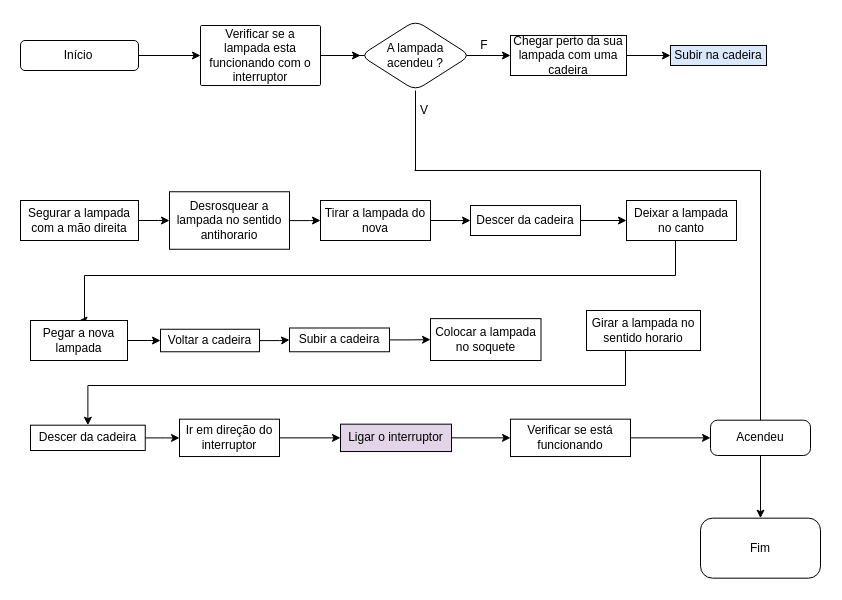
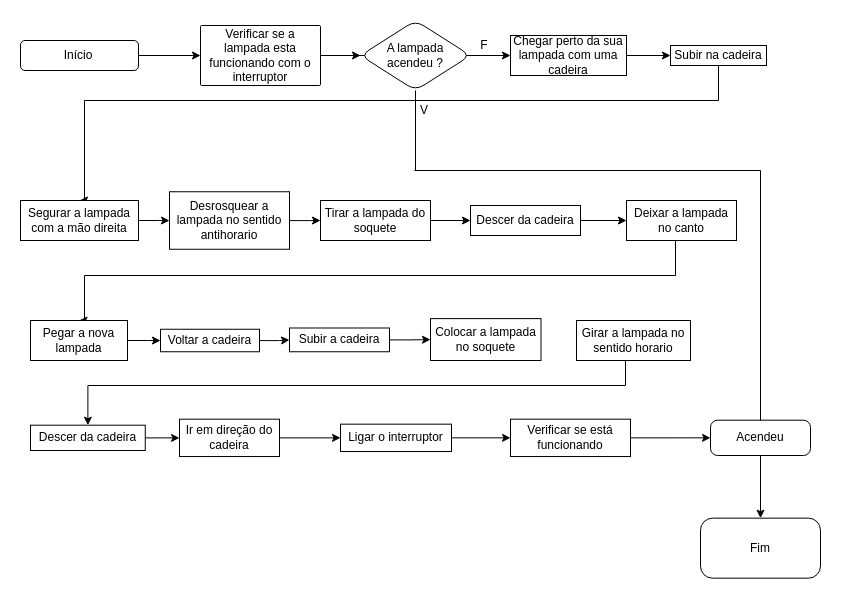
- <mxCell id="11" value="Subir na cadeira" style="whiteSpace=wrap;html=1;rounded=1;arcSize=0;fillColor=#dae8fc;" vertex="1" parent="1"><mxGeometry x="670" y="45" width="96" height="20" as="geometry" /></mxCell>
+ <mxCell id="11" value="Subir na cadeira" style="whiteSpace=wrap;html=1;rounded=1;arcSize=0;" vertex="1" parent="1"><mxGeometry x="670" y="45" width="96" height="20" as="geometry" /></mxCell>
+ <mxCell id="10" value="" style="edgeStyle=orthogonalEdgeStyle;rounded=0;orthogonalLoop=1;jettySize=auto;html=1;entryX=0.5;entryY=0;entryDx=0;entryDy=0;" edge="1" parent="1" source="11" target="13"><mxGeometry relative="1" as="geometry"><mxPoint x="80" y="100" as="targetPoint" /><Array as="points"><mxPoint x="718" y="100" /><mxPoint x="84" y="100" /></Array></mxGeometry></mxCell>
- <mxCell id="19" value="Tirar a lampada do nova" style="whiteSpace=wrap;html=1;rounded=1;arcSize=0;" vertex="1" parent="1"><mxGeometry x="320" y="200" width="110" height="40" as="geometry" /></mxCell>
+ <mxCell id="19" value="Tirar a lampada do soquete" style="whiteSpace=wrap;html=1;rounded=1;arcSize=0;" vertex="1" parent="1"><mxGeometry x="320" y="200" width="110" height="40" as="geometry" /></mxCell>
- <mxCell id="32" value="Girar a lampada no sentido horario" style="whiteSpace=wrap;html=1;rounded=1;arcSize=0;" vertex="1" parent="1"><mxGeometry x="586" y="310" width="114" height="40" as="geometry" /></mxCell>
+ <mxCell id="32" value="Girar a lampada no sentido horario" style="whiteSpace=wrap;html=1;rounded=1;arcSize=0;" vertex="1" parent="1"><mxGeometry x="576" y="320" width="114" height="40" as="geometry" /></mxCell>
- <mxCell id="36" value="Ir em direção do interruptor" style="whiteSpace=wrap;html=1;rounded=1;arcSize=0;" vertex="1" parent="1"><mxGeometry x="179" y="418.68" width="100" height="37.35" as="geometry" /></mxCell>
+ <mxCell id="36" value="Ir em direção do cadeira" style="whiteSpace=wrap;html=1;rounded=1;arcSize=0;" vertex="1" parent="1"><mxGeometry x="179" y="418.68" width="100" height="37.35" as="geometry" /></mxCell>
- <mxCell id="38" value="Ligar o interruptor" style="whiteSpace=wrap;html=1;rounded=1;arcSize=0;fillColor=#e1d5e7;" vertex="1" parent="1"><mxGeometry x="340" y="423.67" width="111" height="27.36" as="geometry" /></mxCell>
+ <mxCell id="38" value="Ligar o interruptor" style="whiteSpace=wrap;html=1;rounded=1;arcSize=0;" vertex="1" parent="1"><mxGeometry x="340" y="423.67" width="111" height="27.36" as="geometry" /></mxCell>
